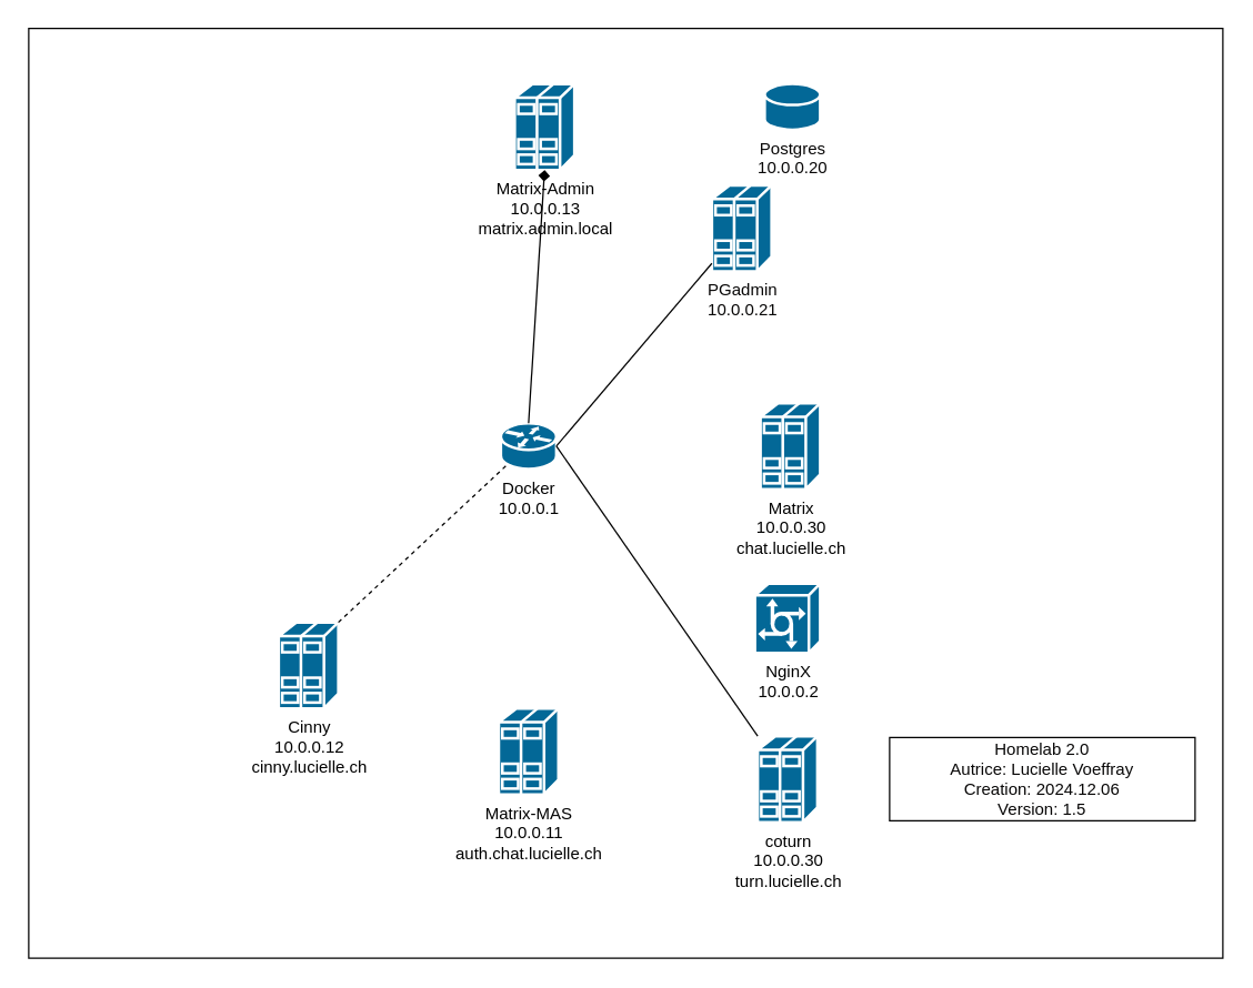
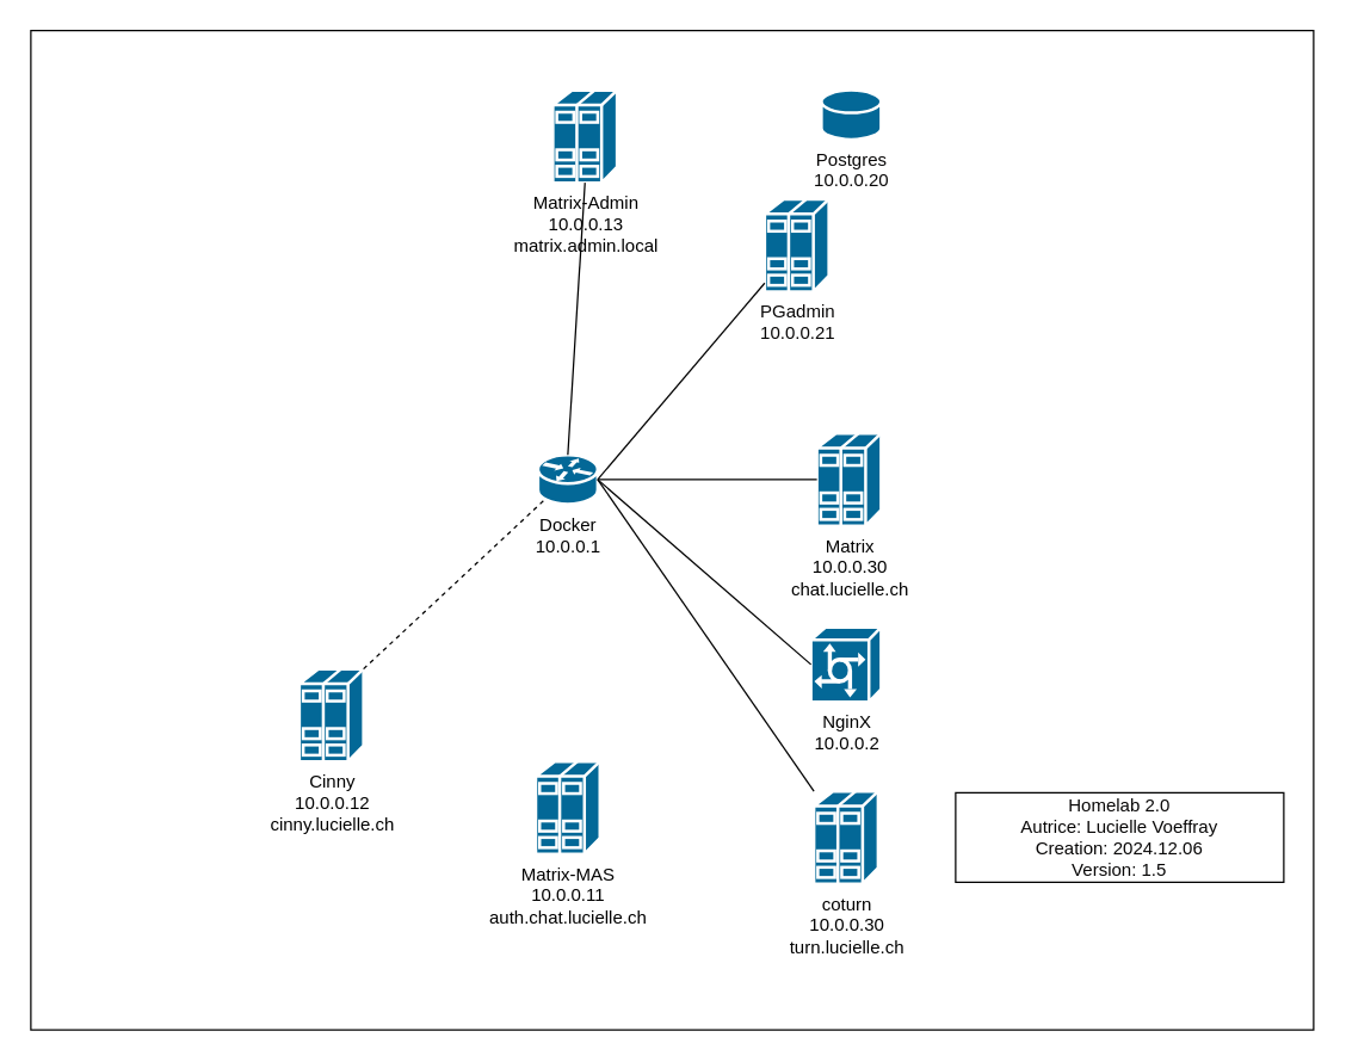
- <mxCell id="18" value="" style="endArrow=diamond;html=1;exitX=0.5;exitY=0;exitDx=0;exitDy=0;exitPerimeter=0;strokeColor=#000000;entryX=0.5;entryY=1;entryDx=0;entryDy=0;entryPerimeter=0;" edge="1" parent="1" source="3" target="17"><mxGeometry width="50" height="50" relative="1" as="geometry"><mxPoint x="410" y="331" as="sourcePoint" /><mxPoint x="569" y="103" as="targetPoint" /></mxGeometry></mxCell>
+ <mxCell id="18" value="" style="endArrow=none;html=1;exitX=0.5;exitY=0;exitDx=0;exitDy=0;exitPerimeter=0;strokeColor=#000000;entryX=0.5;entryY=1;entryDx=0;entryDy=0;entryPerimeter=0;" edge="1" parent="1" source="3" target="17"><mxGeometry width="50" height="50" relative="1" as="geometry"><mxPoint x="410" y="331" as="sourcePoint" /><mxPoint x="569" y="103" as="targetPoint" /></mxGeometry></mxCell>
+ <mxCell id="9" value="" style="endArrow=none;html=1;exitX=1;exitY=0.5;exitDx=0;exitDy=0;exitPerimeter=0;strokeColor=#000000;" parent="1" source="3" target="6" edge="1"><mxGeometry width="50" height="50" relative="1" as="geometry"><mxPoint x="510" y="240" as="sourcePoint" /><mxPoint x="560" y="190" as="targetPoint" /></mxGeometry></mxCell>
+ <mxCell id="11" value="" style="endArrow=none;html=1;exitX=0;exitY=0.5;exitDx=0;exitDy=0;exitPerimeter=0;entryX=1;entryY=0.5;entryDx=0;entryDy=0;entryPerimeter=0;strokeColor=#000000;" parent="1" source="10" target="3" edge="1"><mxGeometry width="50" height="50" relative="1" as="geometry"><mxPoint x="510" y="240" as="sourcePoint" /><mxPoint x="560" y="190" as="targetPoint" /></mxGeometry></mxCell>
